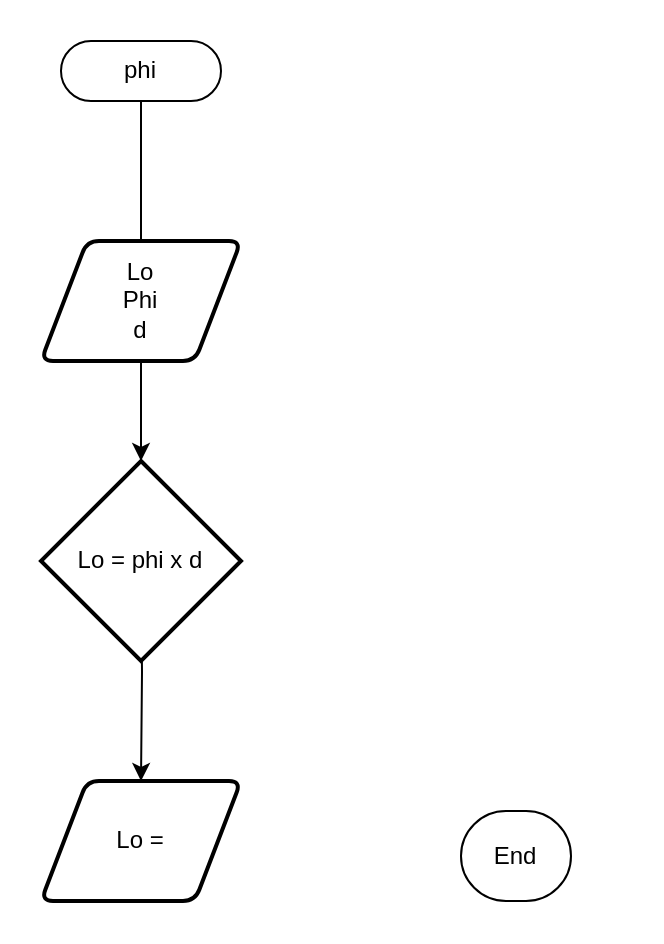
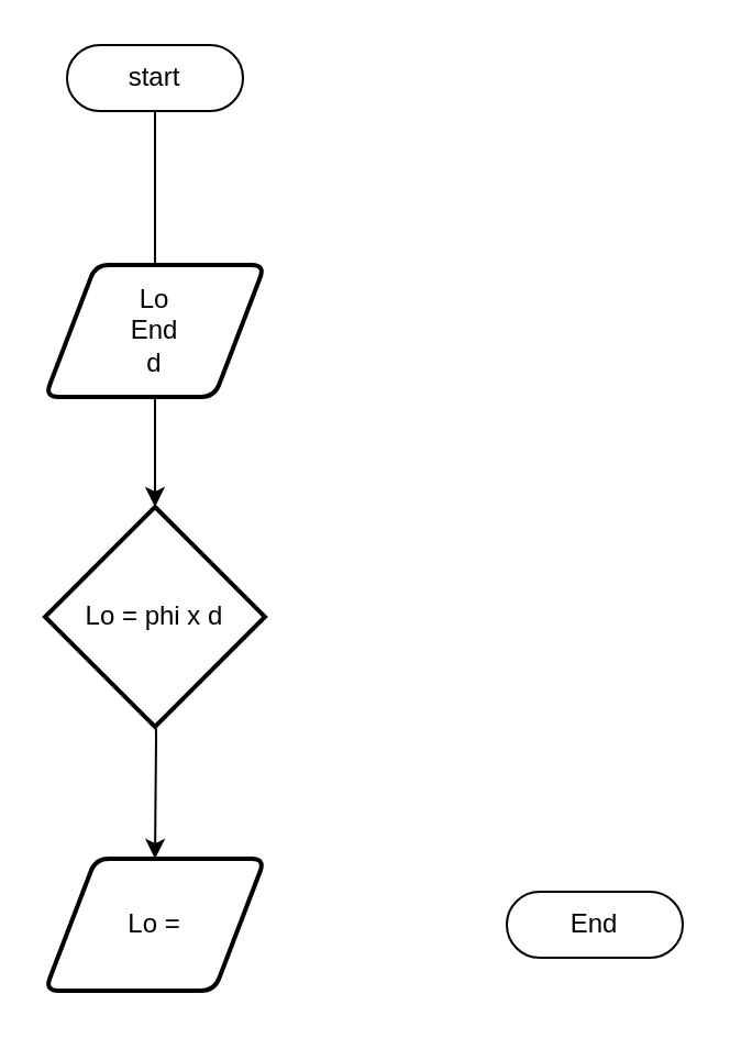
- <mxCell id="3" value="phi" style="html=1;dashed=0;whiteSpace=wrap;shape=mxgraph.dfd.start" vertex="1" parent="1"><mxGeometry x="30" y="20" width="80" height="30" as="geometry" /></mxCell>
+ <mxCell id="3" value="start" style="html=1;dashed=0;whiteSpace=wrap;shape=mxgraph.dfd.start" vertex="1" parent="1"><mxGeometry x="30" y="20" width="80" height="30" as="geometry" /></mxCell>
- <mxCell id="5" value="&lt;div&gt;Lo&lt;/div&gt;&lt;div&gt;Phi&lt;/div&gt;&lt;div&gt;d&lt;br&gt;&lt;/div&gt;" style="shape=parallelogram;html=1;strokeWidth=2;perimeter=parallelogramPerimeter;whiteSpace=wrap;rounded=1;arcSize=12;size=0.23;" vertex="1" parent="1"><mxGeometry x="20" y="120" width="100" height="60" as="geometry" /></mxCell>
+ <mxCell id="5" value="&lt;div&gt;Lo&lt;/div&gt;&lt;div&gt;End&lt;/div&gt;&lt;div&gt;d&lt;br&gt;&lt;/div&gt;" style="shape=parallelogram;html=1;strokeWidth=2;perimeter=parallelogramPerimeter;whiteSpace=wrap;rounded=1;arcSize=12;size=0.23;" vertex="1" parent="1"><mxGeometry x="20" y="120" width="100" height="60" as="geometry" /></mxCell>
- <mxCell id="8" value="End" style="html=1;dashed=0;whiteSpace=wrap;shape=mxgraph.dfd.start" vertex="1" parent="1"><mxGeometry x="230" y="405" width="55" height="45" as="geometry" /></mxCell>
+ <mxCell id="8" value="End" style="html=1;dashed=0;whiteSpace=wrap;shape=mxgraph.dfd.start" vertex="1" parent="1"><mxGeometry x="230" y="405" width="80" height="30" as="geometry" /></mxCell>
